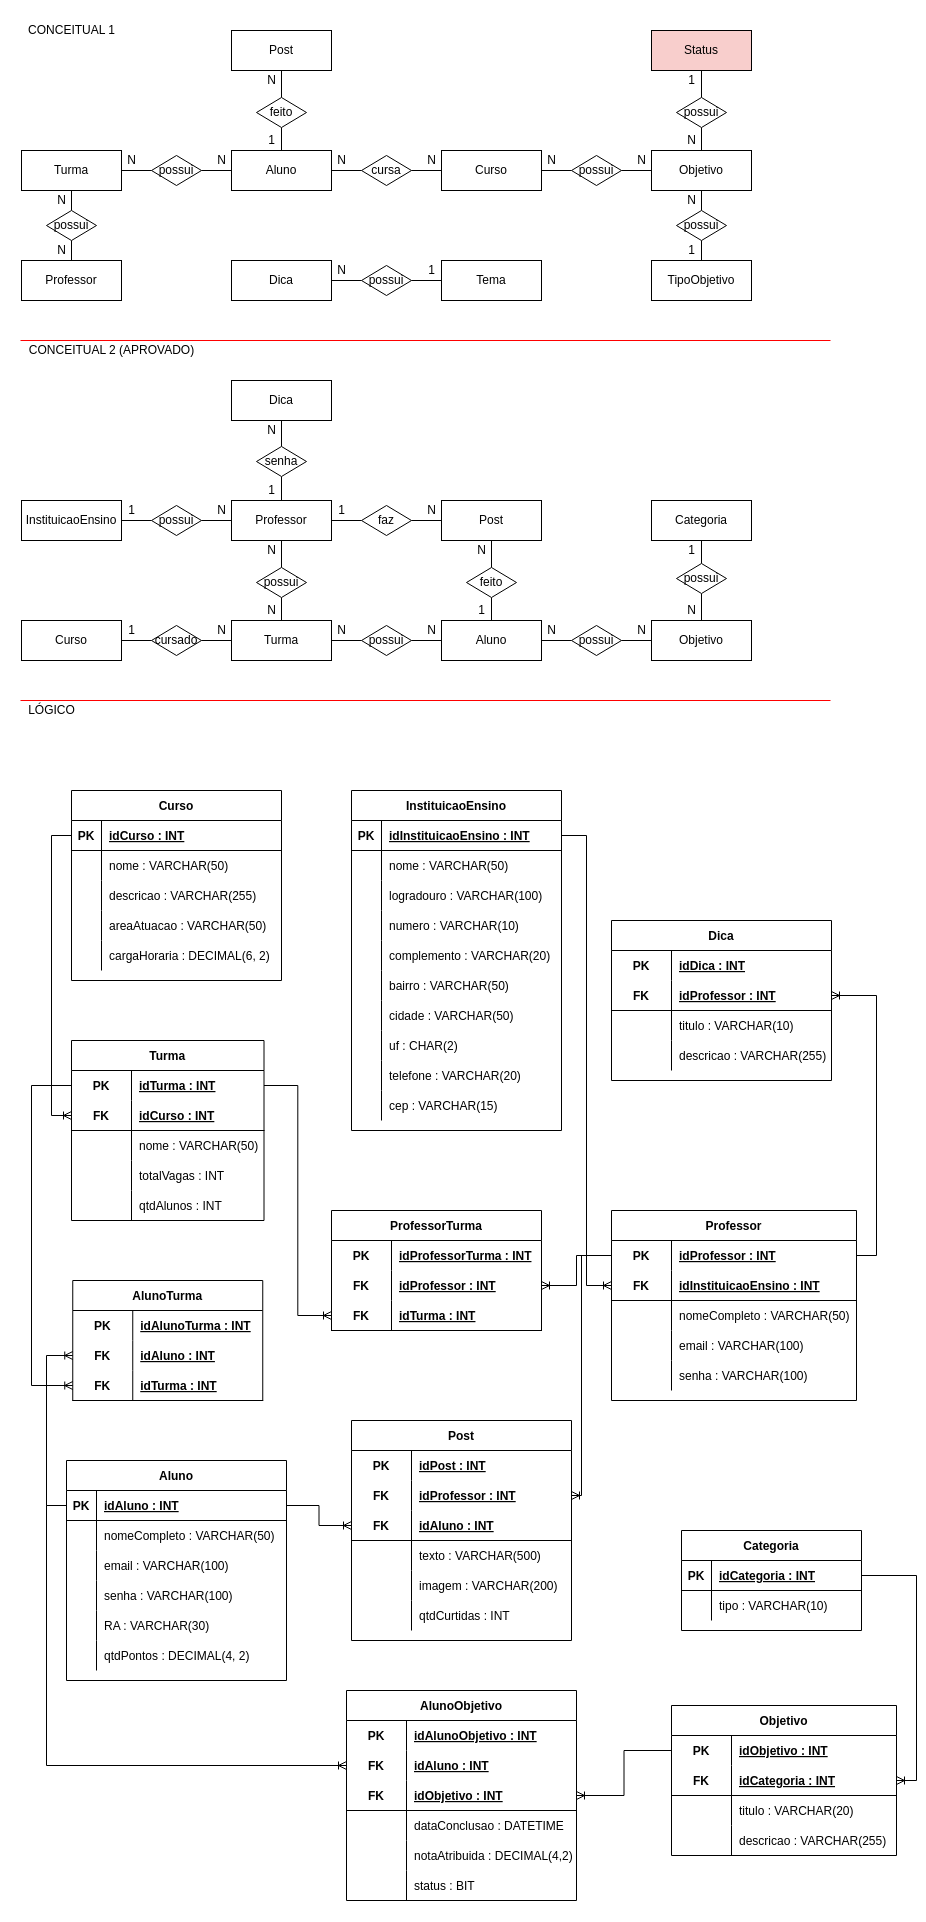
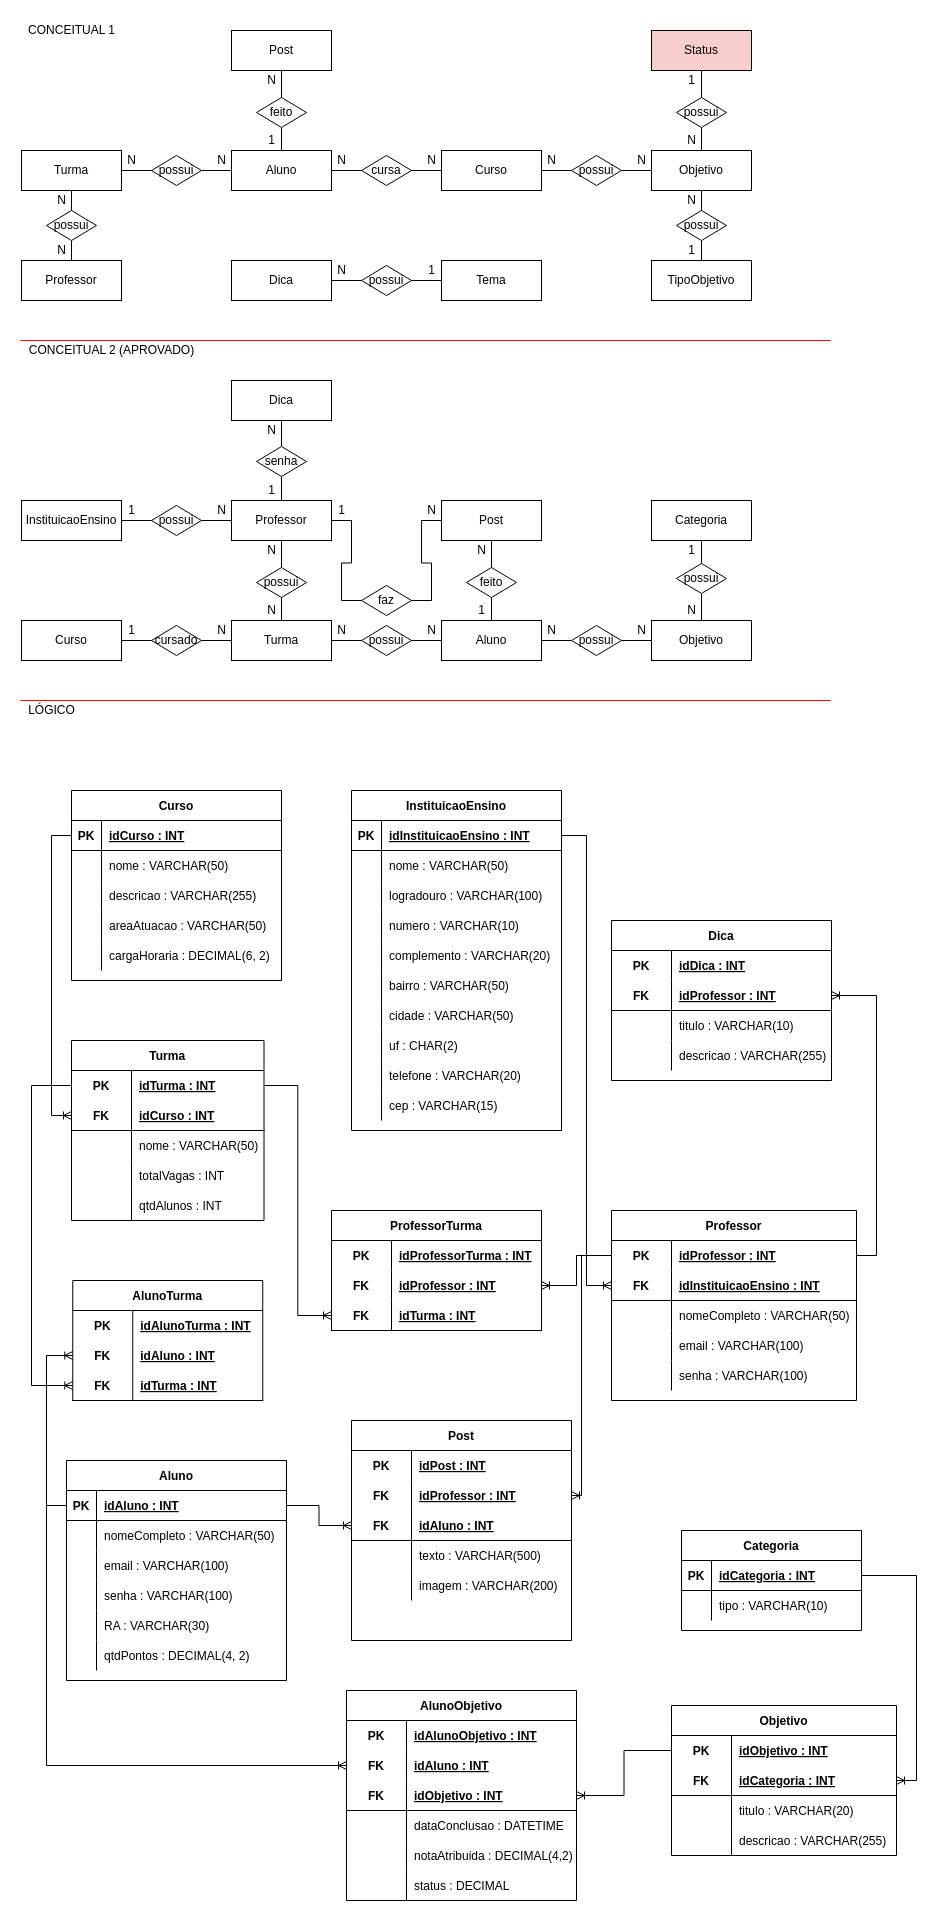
- <mxCell id="104" value="faz" style="shape=rhombus;perimeter=rhombusPerimeter;whiteSpace=wrap;html=1;align=center;" parent="1" vertex="1"><mxGeometry x="361" y="505" width="50" height="30" as="geometry" /></mxCell>
+ <mxCell id="104" value="faz" style="shape=rhombus;perimeter=rhombusPerimeter;whiteSpace=wrap;html=1;align=center;" parent="1" vertex="1"><mxGeometry x="361" y="585" width="50" height="30" as="geometry" /></mxCell>
- <mxCell id="266" value="qtdCurtidas : INT" style="shape=partialRectangle;connectable=0;fillColor=none;top=0;left=0;bottom=0;right=0;align=left;spacingLeft=6;overflow=hidden;" parent="264" vertex="1"><mxGeometry x="60" width="160" height="30" as="geometry" /></mxCell>
- <mxCell id="287" value="status : BIT" style="shape=partialRectangle;connectable=0;fillColor=none;top=0;left=0;bottom=0;right=0;align=left;spacingLeft=6;fontStyle=0;overflow=hidden;" vertex="1" parent="285"><mxGeometry x="60" width="170" height="30" as="geometry" /></mxCell>
+ <mxCell id="287" value="status : DECIMAL" style="shape=partialRectangle;connectable=0;fillColor=none;top=0;left=0;bottom=0;right=0;align=left;spacingLeft=6;fontStyle=0;overflow=hidden;" vertex="1" parent="285"><mxGeometry x="60" width="170" height="30" as="geometry" /></mxCell>
